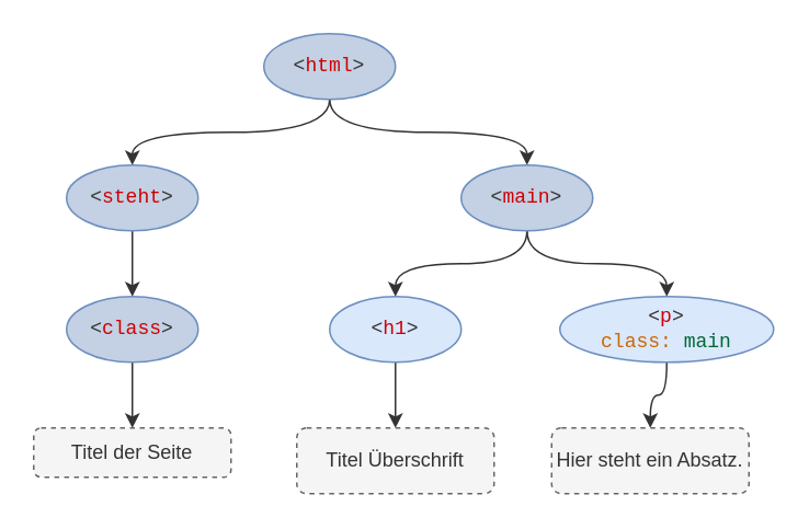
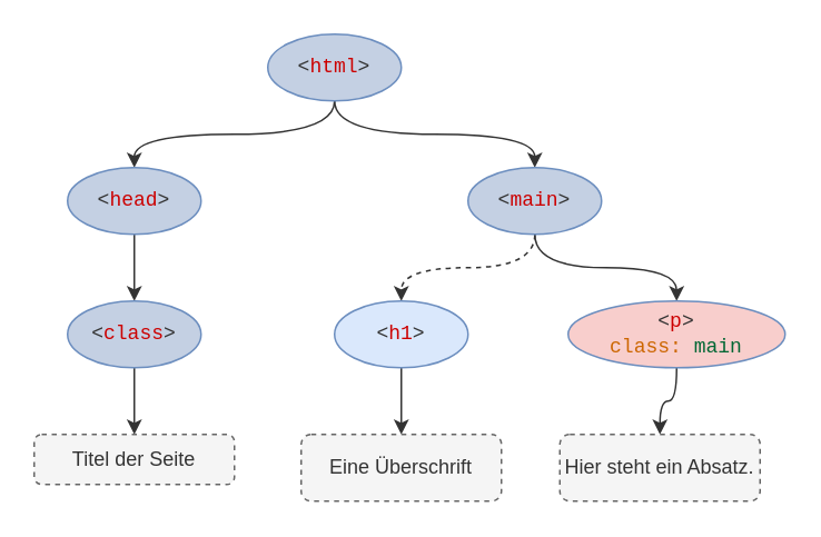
- <mxCell id="6" value="&lt;span&gt;&lt;font color=&quot;#333333&quot;&gt;&amp;lt;&lt;/font&gt;&lt;font color=&quot;#cc0000&quot;&gt;steht&lt;/font&gt;&lt;font color=&quot;#333333&quot;&gt;&amp;gt;&lt;/font&gt;&lt;/span&gt;" style="ellipse;whiteSpace=wrap;html=1;fillColor=#C4D0E3;strokeColor=#6c8ebf;fontFamily=Courier New;fontStyle=0" parent="1" vertex="1"><mxGeometry x="40" y="100" width="80" height="40" as="geometry" /></mxCell>
+ <mxCell id="6" value="&lt;span&gt;&lt;font color=&quot;#333333&quot;&gt;&amp;lt;&lt;/font&gt;&lt;font color=&quot;#cc0000&quot;&gt;head&lt;/font&gt;&lt;font color=&quot;#333333&quot;&gt;&amp;gt;&lt;/font&gt;&lt;/span&gt;" style="ellipse;whiteSpace=wrap;html=1;fillColor=#C4D0E3;strokeColor=#6c8ebf;fontFamily=Courier New;fontStyle=0" parent="1" vertex="1"><mxGeometry x="40" y="100" width="80" height="40" as="geometry" /></mxCell>
- <mxCell id="7" value="" style="edgeStyle=orthogonalEdgeStyle;rounded=0;orthogonalLoop=1;jettySize=auto;html=1;curved=1;fillColor=#dae8fc;strokeColor=#333333;fontFamily=Courier New;fontStyle=0" parent="1" source="9" target="14" edge="1"><mxGeometry relative="1" as="geometry" /></mxCell>
+ <mxCell id="7" value="" style="edgeStyle=orthogonalEdgeStyle;rounded=0;orthogonalLoop=1;jettySize=auto;html=1;curved=1;fillColor=#dae8fc;strokeColor=#333333;fontFamily=Courier New;fontStyle=0;dashed=1;" parent="1" source="9" target="14" edge="1"><mxGeometry relative="1" as="geometry" /></mxCell>
- <mxCell id="16" value="&lt;div&gt;&lt;span&gt;&lt;font color=&quot;#333333&quot;&gt;&amp;lt;&lt;/font&gt;&lt;font color=&quot;#cc0000&quot;&gt;p&lt;/font&gt;&lt;font color=&quot;#333333&quot;&gt;&amp;gt;&lt;/font&gt;&lt;/span&gt;&lt;/div&gt;&lt;div&gt;&lt;font color=&quot;#cc6600&quot;&gt;class:&lt;/font&gt; &lt;font color=&quot;#006633&quot;&gt;main&lt;br&gt;&lt;/font&gt;&lt;/div&gt;" style="ellipse;whiteSpace=wrap;html=1;fillColor=#dae8fc;strokeColor=#6c8ebf;fontFamily=Courier New;fontStyle=0" parent="1" vertex="1"><mxGeometry x="340" y="180" width="130" height="40" as="geometry" /></mxCell>
+ <mxCell id="16" value="&lt;div&gt;&lt;span&gt;&lt;font color=&quot;#333333&quot;&gt;&amp;lt;&lt;/font&gt;&lt;font color=&quot;#cc0000&quot;&gt;p&lt;/font&gt;&lt;font color=&quot;#333333&quot;&gt;&amp;gt;&lt;/font&gt;&lt;/span&gt;&lt;/div&gt;&lt;div&gt;&lt;font color=&quot;#cc6600&quot;&gt;class:&lt;/font&gt; &lt;font color=&quot;#006633&quot;&gt;main&lt;br&gt;&lt;/font&gt;&lt;/div&gt;" style="ellipse;whiteSpace=wrap;html=1;fillColor=#f8cecc;strokeColor=#6c8ebf;fontFamily=Courier New;fontStyle=0;" parent="1" vertex="1"><mxGeometry x="340" y="180" width="130" height="40" as="geometry" /></mxCell>
- <mxCell id="17" value="Titel Überschrift" style="rounded=1;whiteSpace=wrap;html=1;fillColor=#f5f5f5;fontColor=#333333;strokeColor=#666666;dashed=1;" parent="1" vertex="1"><mxGeometry x="180" y="260" width="120" height="40" as="geometry" /></mxCell>
+ <mxCell id="17" value="Eine Überschrift" style="rounded=1;whiteSpace=wrap;html=1;fillColor=#f5f5f5;fontColor=#333333;strokeColor=#666666;dashed=1;" parent="1" vertex="1"><mxGeometry x="180" y="260" width="120" height="40" as="geometry" /></mxCell>
